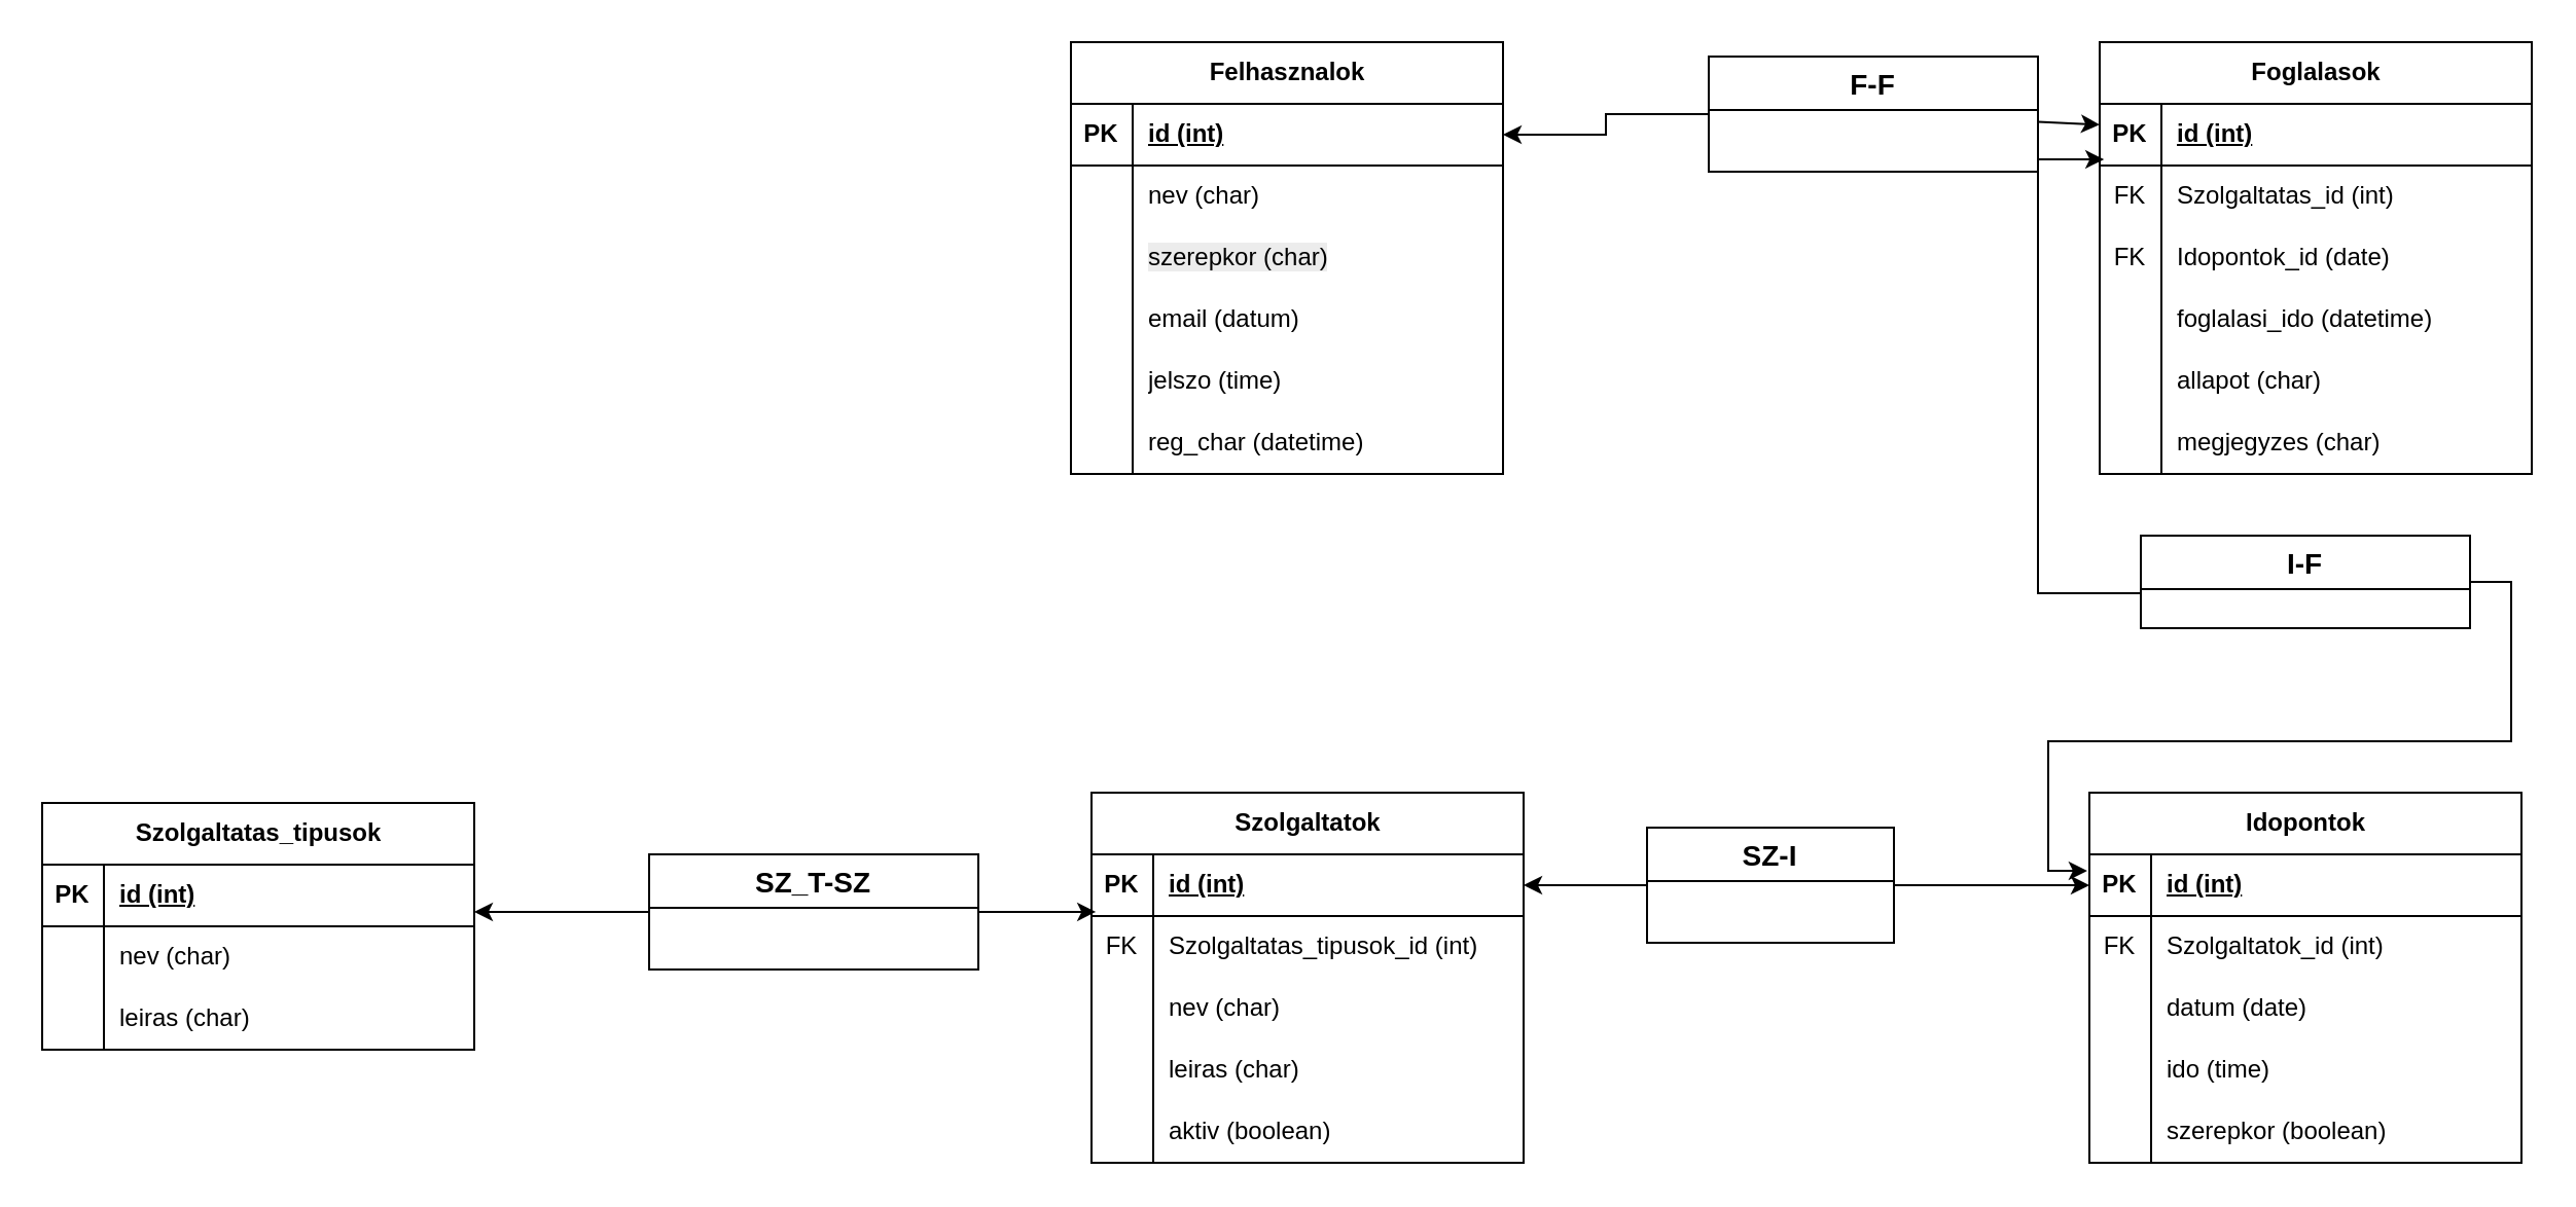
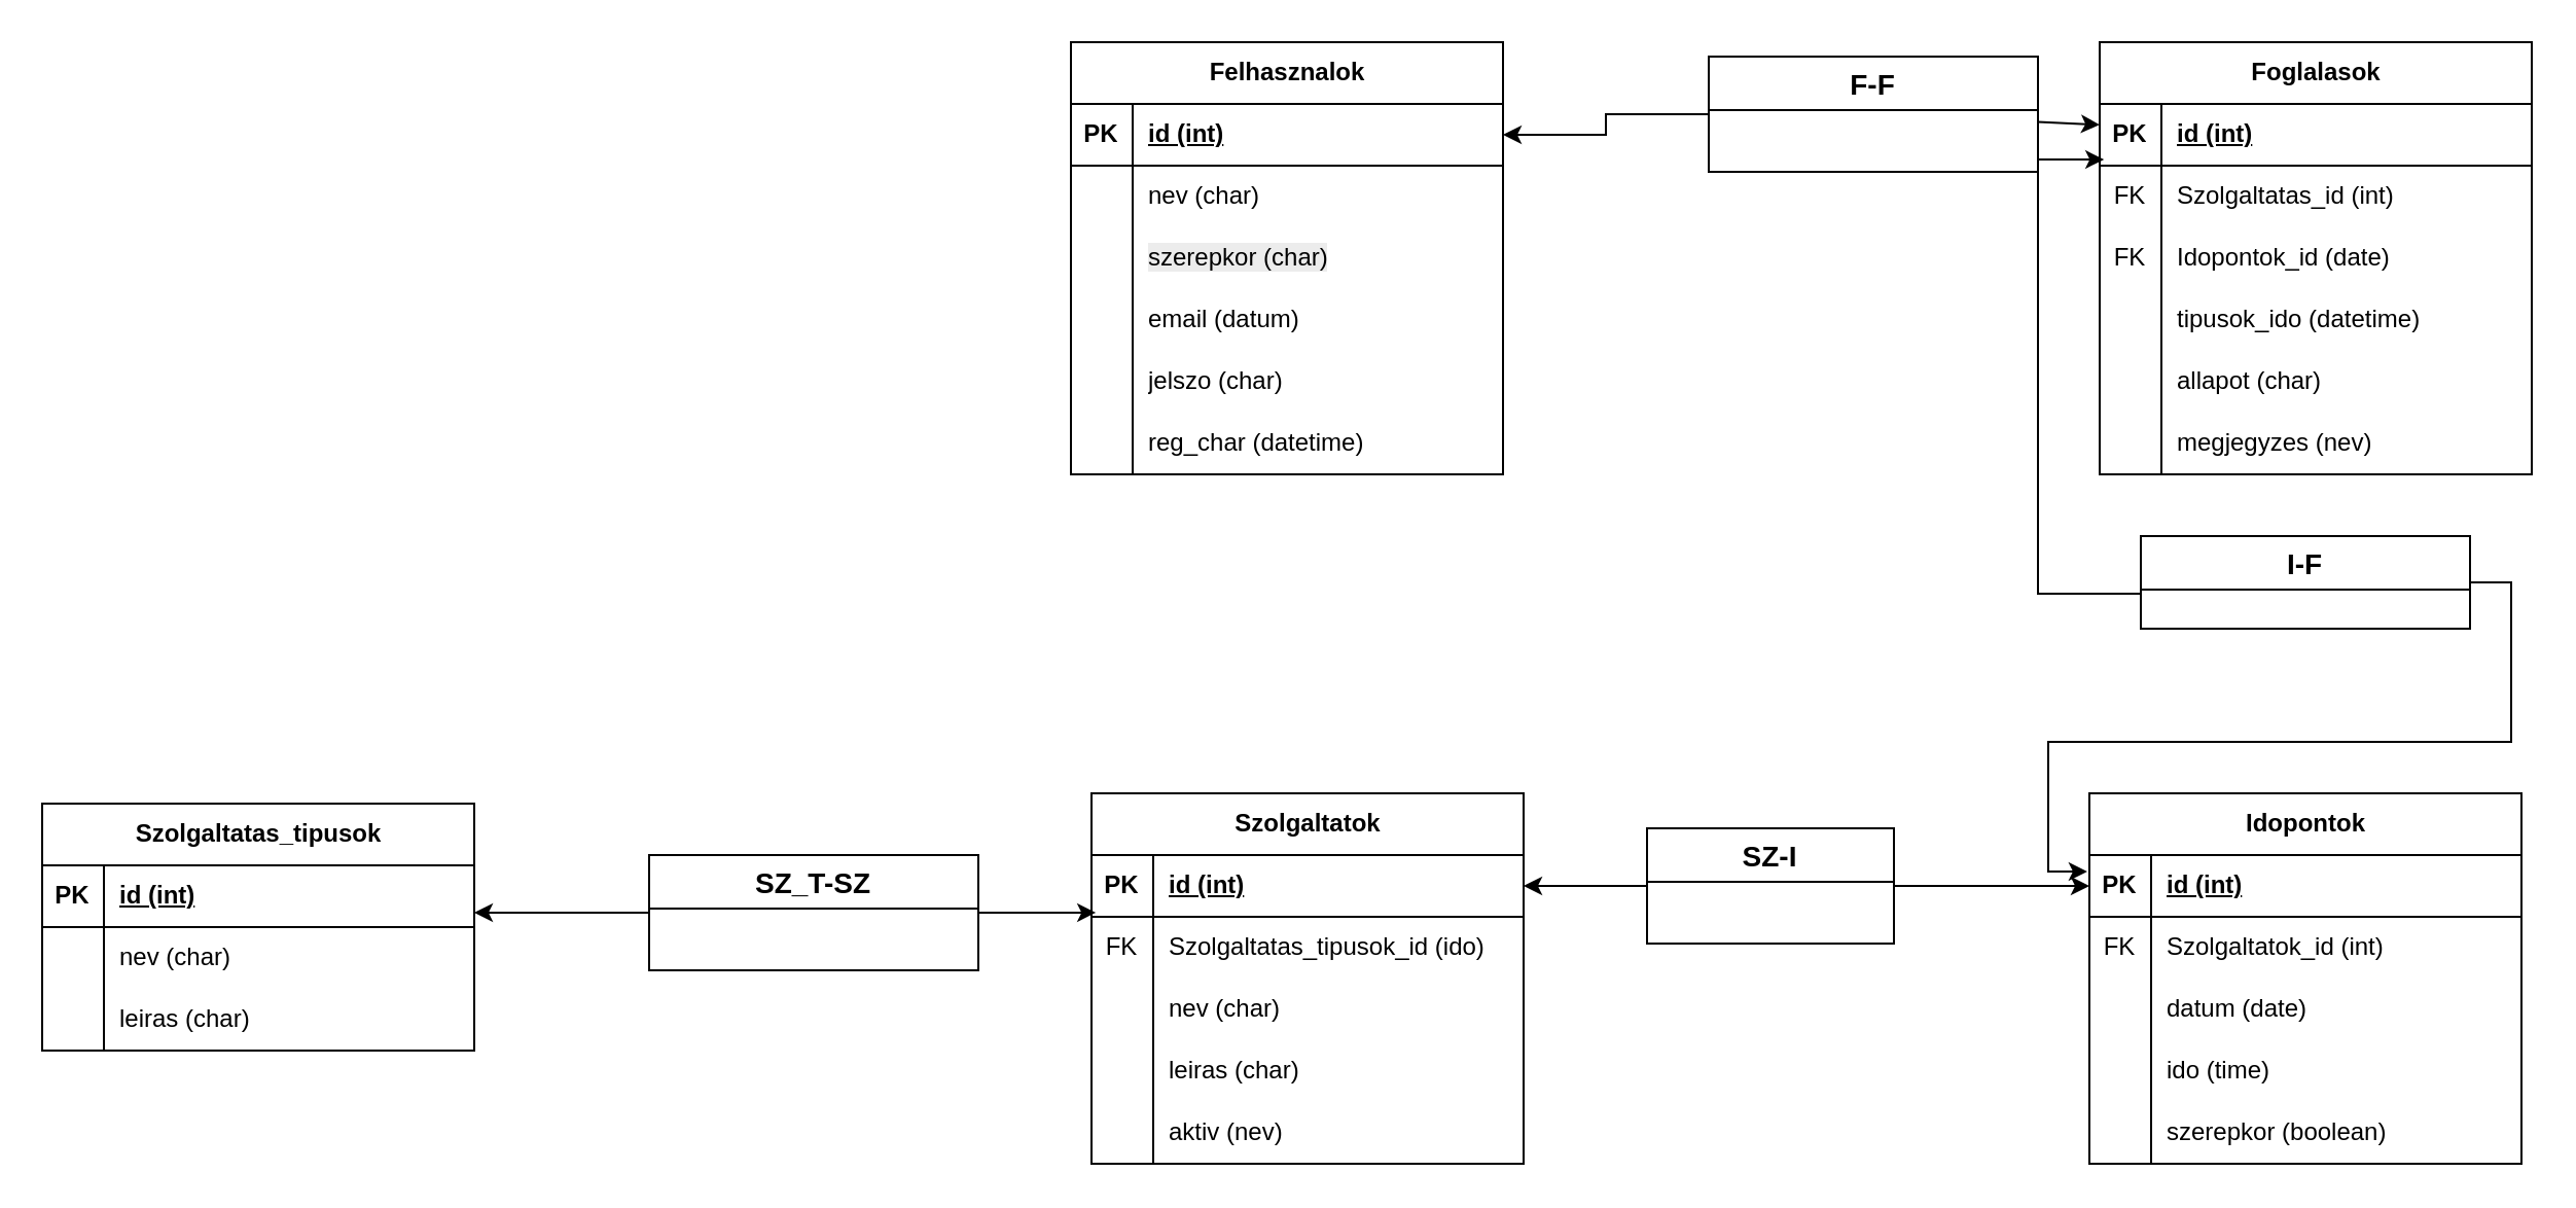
- <mxCell id="75" value="foglalasi_ido (datetime)" style="shape=partialRectangle;connectable=0;fillColor=none;top=0;left=0;bottom=0;right=0;align=left;spacingLeft=6;overflow=hidden;whiteSpace=wrap;html=1;" parent="73" vertex="1"><mxGeometry x="30" width="180" height="30" as="geometry"><mxRectangle width="180" height="30" as="alternateBounds" /></mxGeometry></mxCell>
+ <mxCell id="75" value="tipusok_ido (datetime)" style="shape=partialRectangle;connectable=0;fillColor=none;top=0;left=0;bottom=0;right=0;align=left;spacingLeft=6;overflow=hidden;whiteSpace=wrap;html=1;" parent="73" vertex="1"><mxGeometry x="30" width="180" height="30" as="geometry"><mxRectangle width="180" height="30" as="alternateBounds" /></mxGeometry></mxCell>
- <mxCell id="17" value="jelszo (time)" style="shape=partialRectangle;connectable=0;fillColor=none;top=0;left=0;bottom=0;right=0;align=left;spacingLeft=6;overflow=hidden;whiteSpace=wrap;html=1;" parent="15" vertex="1"><mxGeometry x="30" width="180" height="30" as="geometry"><mxRectangle width="180" height="30" as="alternateBounds" /></mxGeometry></mxCell>
+ <mxCell id="17" value="jelszo (char)" style="shape=partialRectangle;connectable=0;fillColor=none;top=0;left=0;bottom=0;right=0;align=left;spacingLeft=6;overflow=hidden;whiteSpace=wrap;html=1;" parent="15" vertex="1"><mxGeometry x="30" width="180" height="30" as="geometry"><mxRectangle width="180" height="30" as="alternateBounds" /></mxGeometry></mxCell>
- <mxCell id="81" value="megjegyzes (char)" style="shape=partialRectangle;connectable=0;fillColor=none;top=0;left=0;bottom=0;right=0;align=left;spacingLeft=6;overflow=hidden;whiteSpace=wrap;html=1;" vertex="1" parent="79"><mxGeometry x="30" width="180" height="30" as="geometry"><mxRectangle width="180" height="30" as="alternateBounds" /></mxGeometry></mxCell>
+ <mxCell id="81" value="megjegyzes (nev)" style="shape=partialRectangle;connectable=0;fillColor=none;top=0;left=0;bottom=0;right=0;align=left;spacingLeft=6;overflow=hidden;whiteSpace=wrap;html=1;" vertex="1" parent="79"><mxGeometry x="30" width="180" height="30" as="geometry"><mxRectangle width="180" height="30" as="alternateBounds" /></mxGeometry></mxCell>
- <mxCell id="27" value="Szolgaltatas_tipusok_id (int)" style="shape=partialRectangle;connectable=0;fillColor=none;top=0;left=0;bottom=0;right=0;align=left;spacingLeft=6;overflow=hidden;whiteSpace=wrap;html=1;" parent="25" vertex="1"><mxGeometry x="30" width="180" height="30" as="geometry"><mxRectangle width="180" height="30" as="alternateBounds" /></mxGeometry></mxCell>
+ <mxCell id="27" value="Szolgaltatas_tipusok_id (ido)" style="shape=partialRectangle;connectable=0;fillColor=none;top=0;left=0;bottom=0;right=0;align=left;spacingLeft=6;overflow=hidden;whiteSpace=wrap;html=1;" parent="25" vertex="1"><mxGeometry x="30" width="180" height="30" as="geometry"><mxRectangle width="180" height="30" as="alternateBounds" /></mxGeometry></mxCell>
- <mxCell id="36" value="aktiv (boolean)" style="shape=partialRectangle;connectable=0;fillColor=none;top=0;left=0;bottom=0;right=0;align=left;spacingLeft=6;overflow=hidden;whiteSpace=wrap;html=1;" parent="34" vertex="1"><mxGeometry x="30" width="180" height="30" as="geometry"><mxRectangle width="180" height="30" as="alternateBounds" /></mxGeometry></mxCell>
+ <mxCell id="36" value="aktiv (nev)" style="shape=partialRectangle;connectable=0;fillColor=none;top=0;left=0;bottom=0;right=0;align=left;spacingLeft=6;overflow=hidden;whiteSpace=wrap;html=1;" parent="34" vertex="1"><mxGeometry x="30" width="180" height="30" as="geometry"><mxRectangle width="180" height="30" as="alternateBounds" /></mxGeometry></mxCell>
